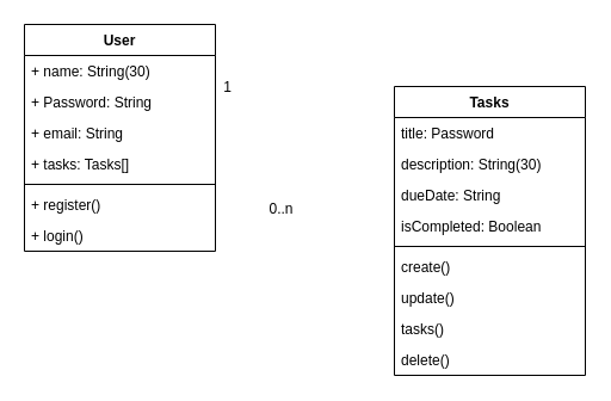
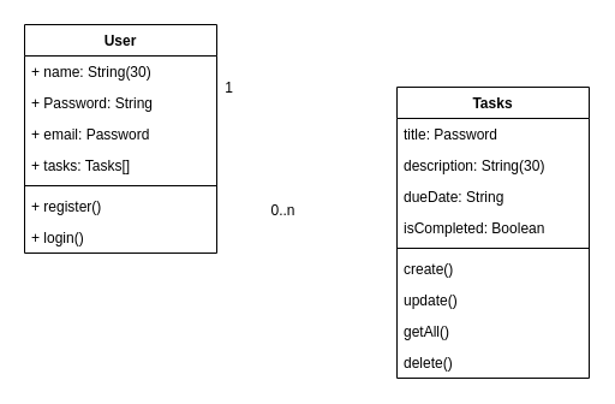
- <mxCell id="5" value="+ email: String" style="text;strokeColor=none;fillColor=none;align=left;verticalAlign=top;spacingLeft=4;spacingRight=4;overflow=hidden;rotatable=0;points=[[0,0.5],[1,0.5]];portConstraint=eastwest;whiteSpace=wrap;html=1;" vertex="1" parent="2"><mxGeometry y="78" width="160" height="26" as="geometry" /></mxCell>
+ <mxCell id="5" value="+ email: Password" style="text;strokeColor=none;fillColor=none;align=left;verticalAlign=top;spacingLeft=4;spacingRight=4;overflow=hidden;rotatable=0;points=[[0,0.5],[1,0.5]];portConstraint=eastwest;whiteSpace=wrap;html=1;" vertex="1" parent="2"><mxGeometry y="78" width="160" height="26" as="geometry" /></mxCell>
- <mxCell id="18" value="tasks()" style="text;strokeColor=none;fillColor=none;align=left;verticalAlign=top;spacingLeft=4;spacingRight=4;overflow=hidden;rotatable=0;points=[[0,0.5],[1,0.5]];portConstraint=eastwest;whiteSpace=wrap;html=1;" vertex="1" parent="10"><mxGeometry y="190" width="160" height="26" as="geometry" /></mxCell>
+ <mxCell id="18" value="getAll()" style="text;strokeColor=none;fillColor=none;align=left;verticalAlign=top;spacingLeft=4;spacingRight=4;overflow=hidden;rotatable=0;points=[[0,0.5],[1,0.5]];portConstraint=eastwest;whiteSpace=wrap;html=1;" vertex="1" parent="10"><mxGeometry y="190" width="160" height="26" as="geometry" /></mxCell>
